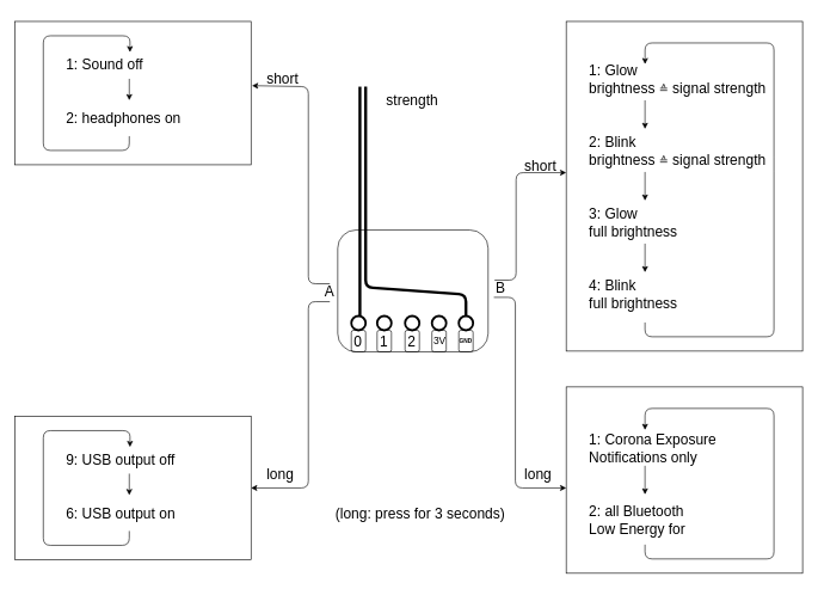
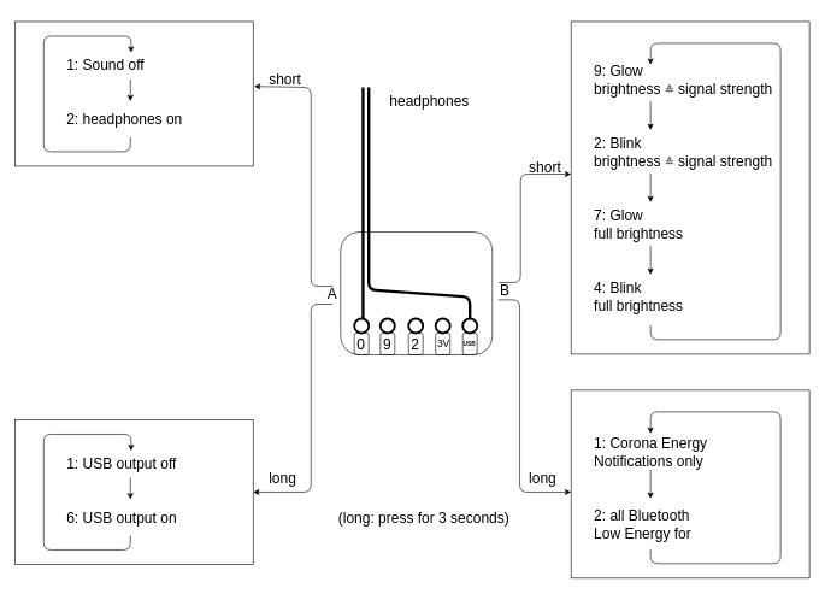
- <mxCell id="6" value="&lt;font style=&quot;font-size: 20px&quot;&gt;1: Glow&lt;br&gt;brightness&amp;nbsp;&lt;span style=&quot;color: rgb(34 , 34 , 34) ; font-family: &amp;#34;arial&amp;#34; , sans-serif ; font-size: 16px ; background-color: rgb(255 , 255 , 255)&quot;&gt;≙&lt;/span&gt;&amp;nbsp;signal strength&lt;/font&gt;" style="text;html=1;strokeColor=none;fillColor=none;align=left;verticalAlign=middle;whiteSpace=wrap;rounded=0;" parent="1" vertex="1"><mxGeometry x="820" y="89" width="260" height="40" as="geometry" /></mxCell>
+ <mxCell id="6" value="&lt;font style=&quot;font-size: 20px&quot;&gt;9: Glow&lt;br&gt;brightness&amp;nbsp;&lt;span style=&quot;color: rgb(34 , 34 , 34) ; font-family: &amp;#34;arial&amp;#34; , sans-serif ; font-size: 16px ; background-color: rgb(255 , 255 , 255)&quot;&gt;≙&lt;/span&gt;&amp;nbsp;signal strength&lt;/font&gt;" style="text;html=1;strokeColor=none;fillColor=none;align=left;verticalAlign=middle;whiteSpace=wrap;rounded=0;" parent="1" vertex="1"><mxGeometry x="820" y="89" width="260" height="40" as="geometry" /></mxCell>
- <mxCell id="38" value="&lt;span style=&quot;font-size: 20px&quot;&gt;strength&lt;/span&gt;" style="text;html=1;strokeColor=none;fillColor=none;align=left;verticalAlign=middle;whiteSpace=wrap;rounded=0;" vertex="1" parent="1"><mxGeometry x="537" y="128.5" width="97" height="20" as="geometry" /></mxCell>
+ <mxCell id="38" value="&lt;span style=&quot;font-size: 20px&quot;&gt;headphones&lt;/span&gt;" style="text;html=1;strokeColor=none;fillColor=none;align=left;verticalAlign=middle;whiteSpace=wrap;rounded=0;" vertex="1" parent="1"><mxGeometry x="537" y="128.5" width="97" height="20" as="geometry" /></mxCell>
- <mxCell id="8" value="&lt;font style=&quot;font-size: 20px&quot;&gt;3: Glow&lt;br&gt;full brightness&lt;/font&gt;" style="text;html=1;strokeColor=none;fillColor=none;align=left;verticalAlign=middle;whiteSpace=wrap;rounded=0;" parent="1" vertex="1"><mxGeometry x="820" y="289" width="240" height="40" as="geometry" /></mxCell>
+ <mxCell id="8" value="&lt;font style=&quot;font-size: 20px&quot;&gt;7: Glow&lt;br&gt;full brightness&lt;/font&gt;" style="text;html=1;strokeColor=none;fillColor=none;align=left;verticalAlign=middle;whiteSpace=wrap;rounded=0;" parent="1" vertex="1"><mxGeometry x="820" y="289" width="240" height="40" as="geometry" /></mxCell>
- <mxCell id="50" value="&lt;span style=&quot;font-size: 20px&quot;&gt;1&lt;/span&gt;" style="text;html=1;strokeColor=none;fillColor=none;align=left;verticalAlign=middle;whiteSpace=wrap;rounded=0;" vertex="1" parent="1"><mxGeometry x="528" y="465" width="10" height="20" as="geometry" /></mxCell>
+ <mxCell id="50" value="&lt;span style=&quot;font-size: 20px&quot;&gt;9&lt;/span&gt;" style="text;html=1;strokeColor=none;fillColor=none;align=left;verticalAlign=middle;whiteSpace=wrap;rounded=0;" vertex="1" parent="1"><mxGeometry x="528" y="465" width="10" height="20" as="geometry" /></mxCell>
- <mxCell id="53" value="&lt;font style=&quot;font-size: 8px&quot;&gt;&lt;b&gt;GND&lt;/b&gt;&lt;/font&gt;" style="text;html=1;strokeColor=none;fillColor=none;align=left;verticalAlign=middle;whiteSpace=wrap;rounded=0;" vertex="1" parent="1"><mxGeometry x="639" y="464" width="10" height="20" as="geometry" /></mxCell>
+ <mxCell id="53" value="&lt;font style=&quot;font-size: 8px&quot;&gt;&lt;b&gt;USB&lt;/b&gt;&lt;/font&gt;" style="text;html=1;strokeColor=none;fillColor=none;align=left;verticalAlign=middle;whiteSpace=wrap;rounded=0;" vertex="1" parent="1"><mxGeometry x="639" y="464" width="10" height="20" as="geometry" /></mxCell>
- <mxCell id="16" value="&lt;span style=&quot;font-size: 20px&quot;&gt;1: Corona&amp;nbsp;Exposure Notifications only&lt;/span&gt;" style="text;html=1;strokeColor=none;fillColor=none;align=left;verticalAlign=middle;whiteSpace=wrap;rounded=0;" parent="1" vertex="1"><mxGeometry x="820" y="599" width="240" height="50" as="geometry" /></mxCell>
+ <mxCell id="16" value="&lt;span style=&quot;font-size: 20px&quot;&gt;1: Corona&amp;nbsp;Energy Notifications only&lt;/span&gt;" style="text;html=1;strokeColor=none;fillColor=none;align=left;verticalAlign=middle;whiteSpace=wrap;rounded=0;" parent="1" vertex="1"><mxGeometry x="820" y="599" width="240" height="50" as="geometry" /></mxCell>
- <mxCell id="24" value="&lt;span style=&quot;font-size: 20px&quot;&gt;9: USB output off&lt;/span&gt;" style="text;html=1;strokeColor=none;fillColor=none;align=left;verticalAlign=middle;whiteSpace=wrap;rounded=0;" parent="1" vertex="1"><mxGeometry x="90" y="625" width="240" height="30" as="geometry" /></mxCell>
+ <mxCell id="24" value="&lt;span style=&quot;font-size: 20px&quot;&gt;1: USB output off&lt;/span&gt;" style="text;html=1;strokeColor=none;fillColor=none;align=left;verticalAlign=middle;whiteSpace=wrap;rounded=0;" parent="1" vertex="1"><mxGeometry x="90" y="625" width="240" height="30" as="geometry" /></mxCell>
